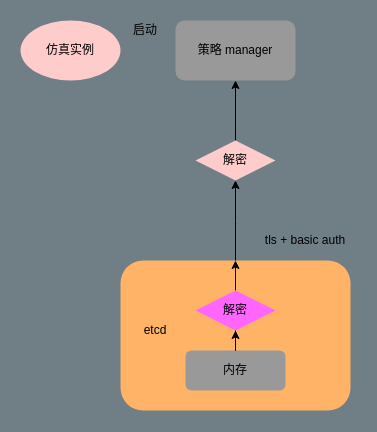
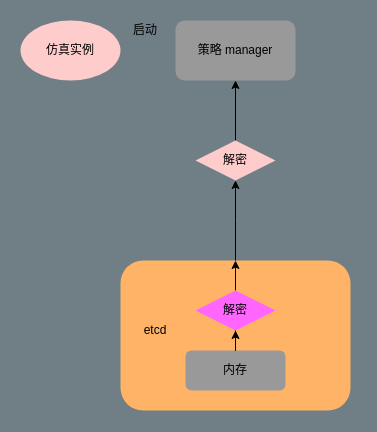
- <mxCell id="11" value="tls + basic auth" style="text;html=1;strokeColor=none;fillColor=none;align=center;verticalAlign=middle;whiteSpace=wrap;rounded=0;" vertex="1" parent="1"><mxGeometry x="255" y="230" width="100" height="20" as="geometry" /></mxCell>
